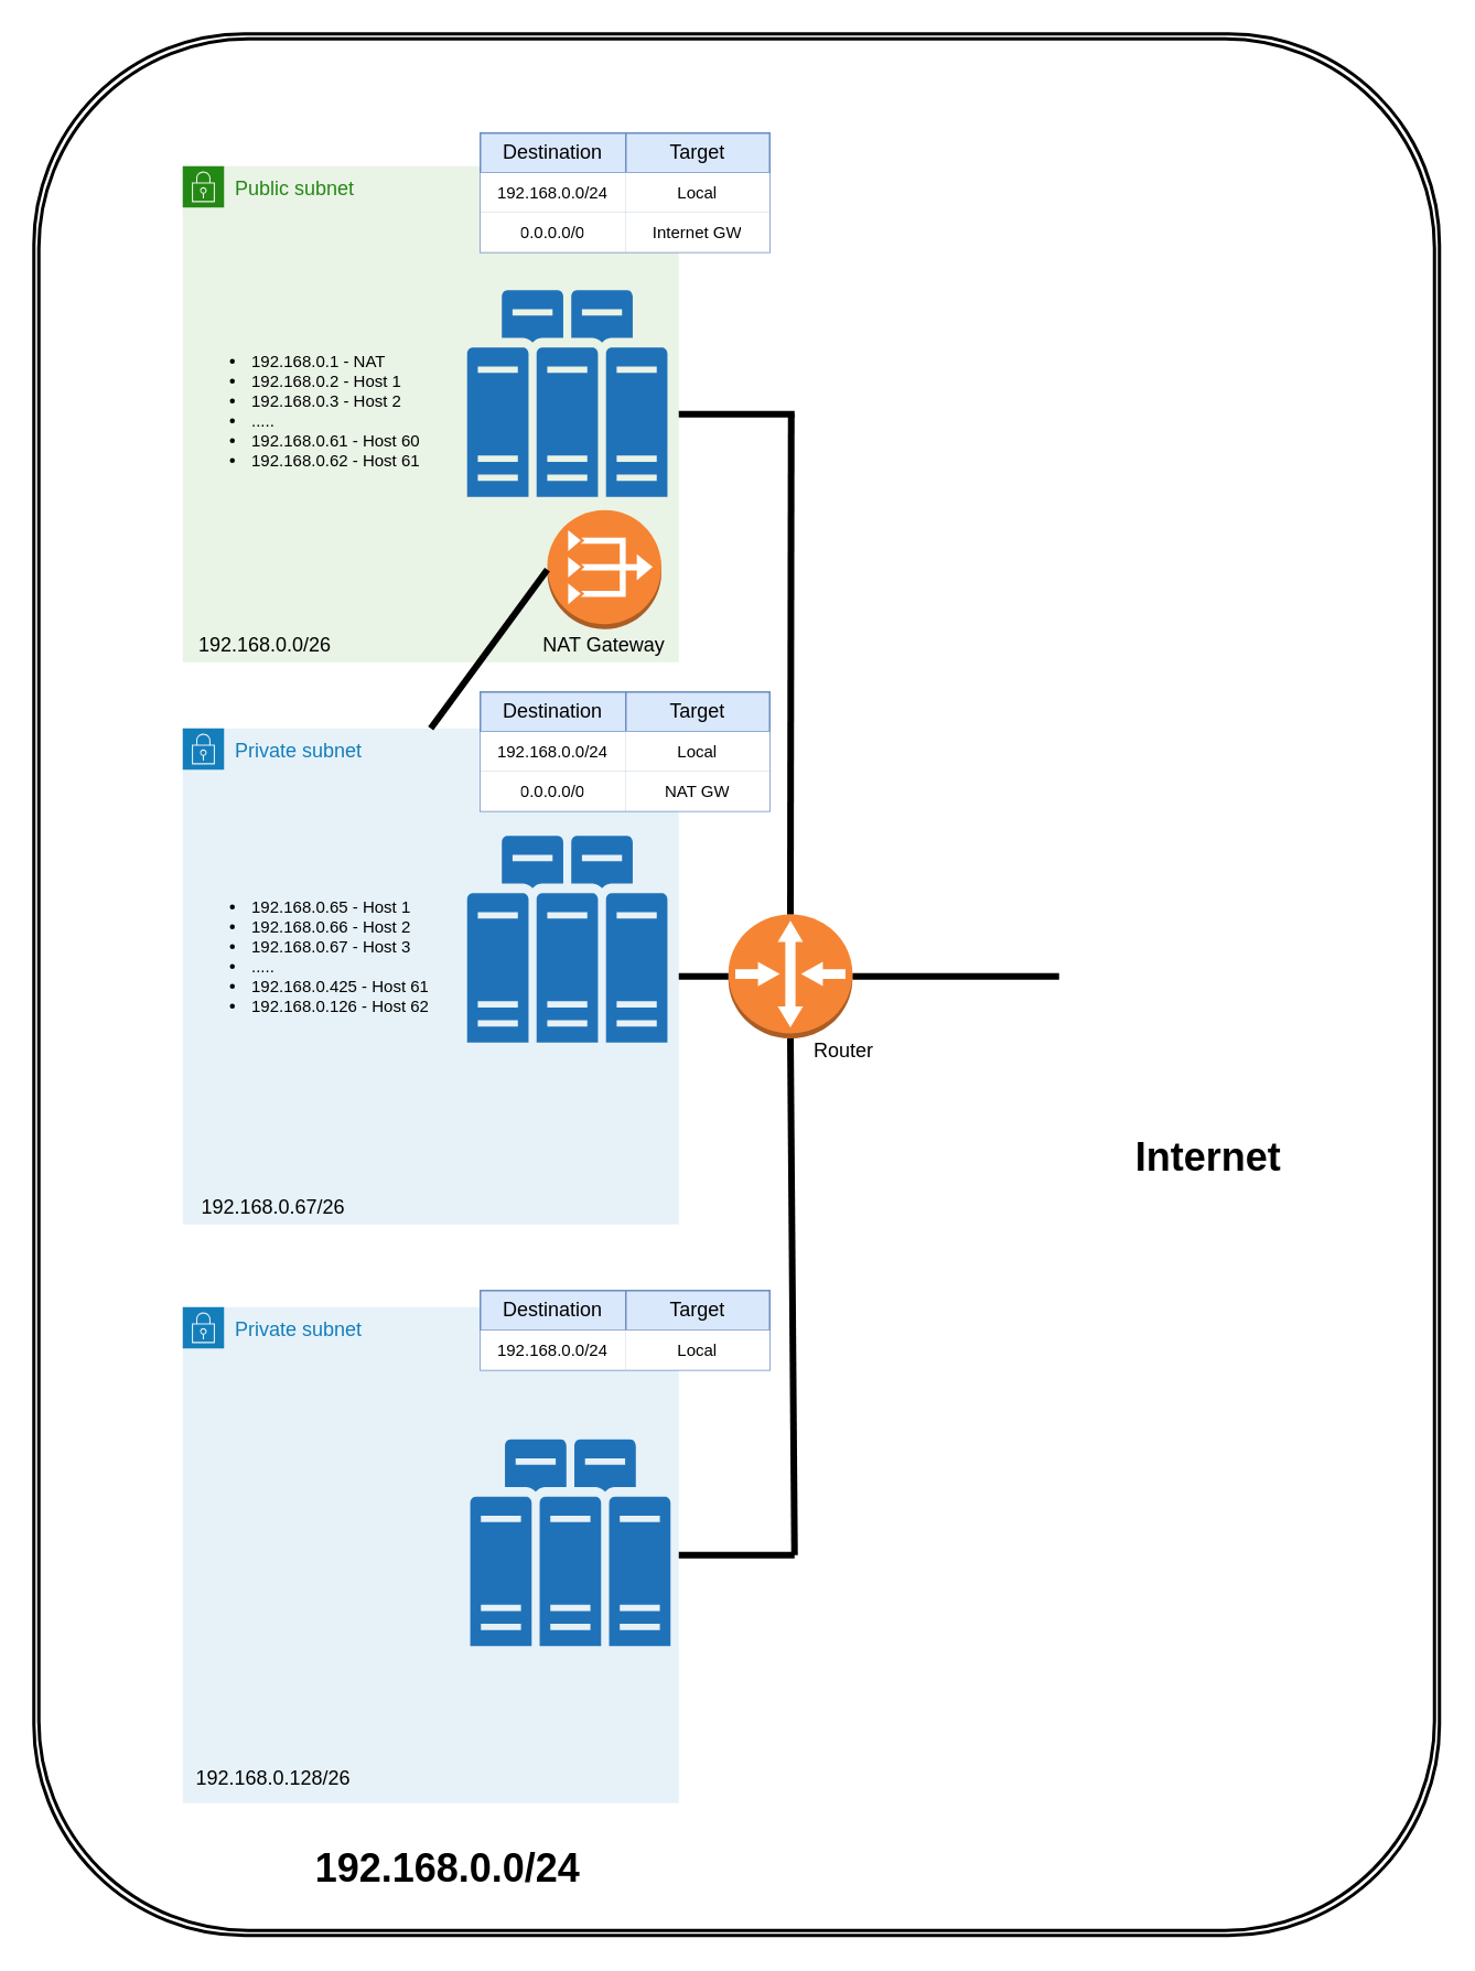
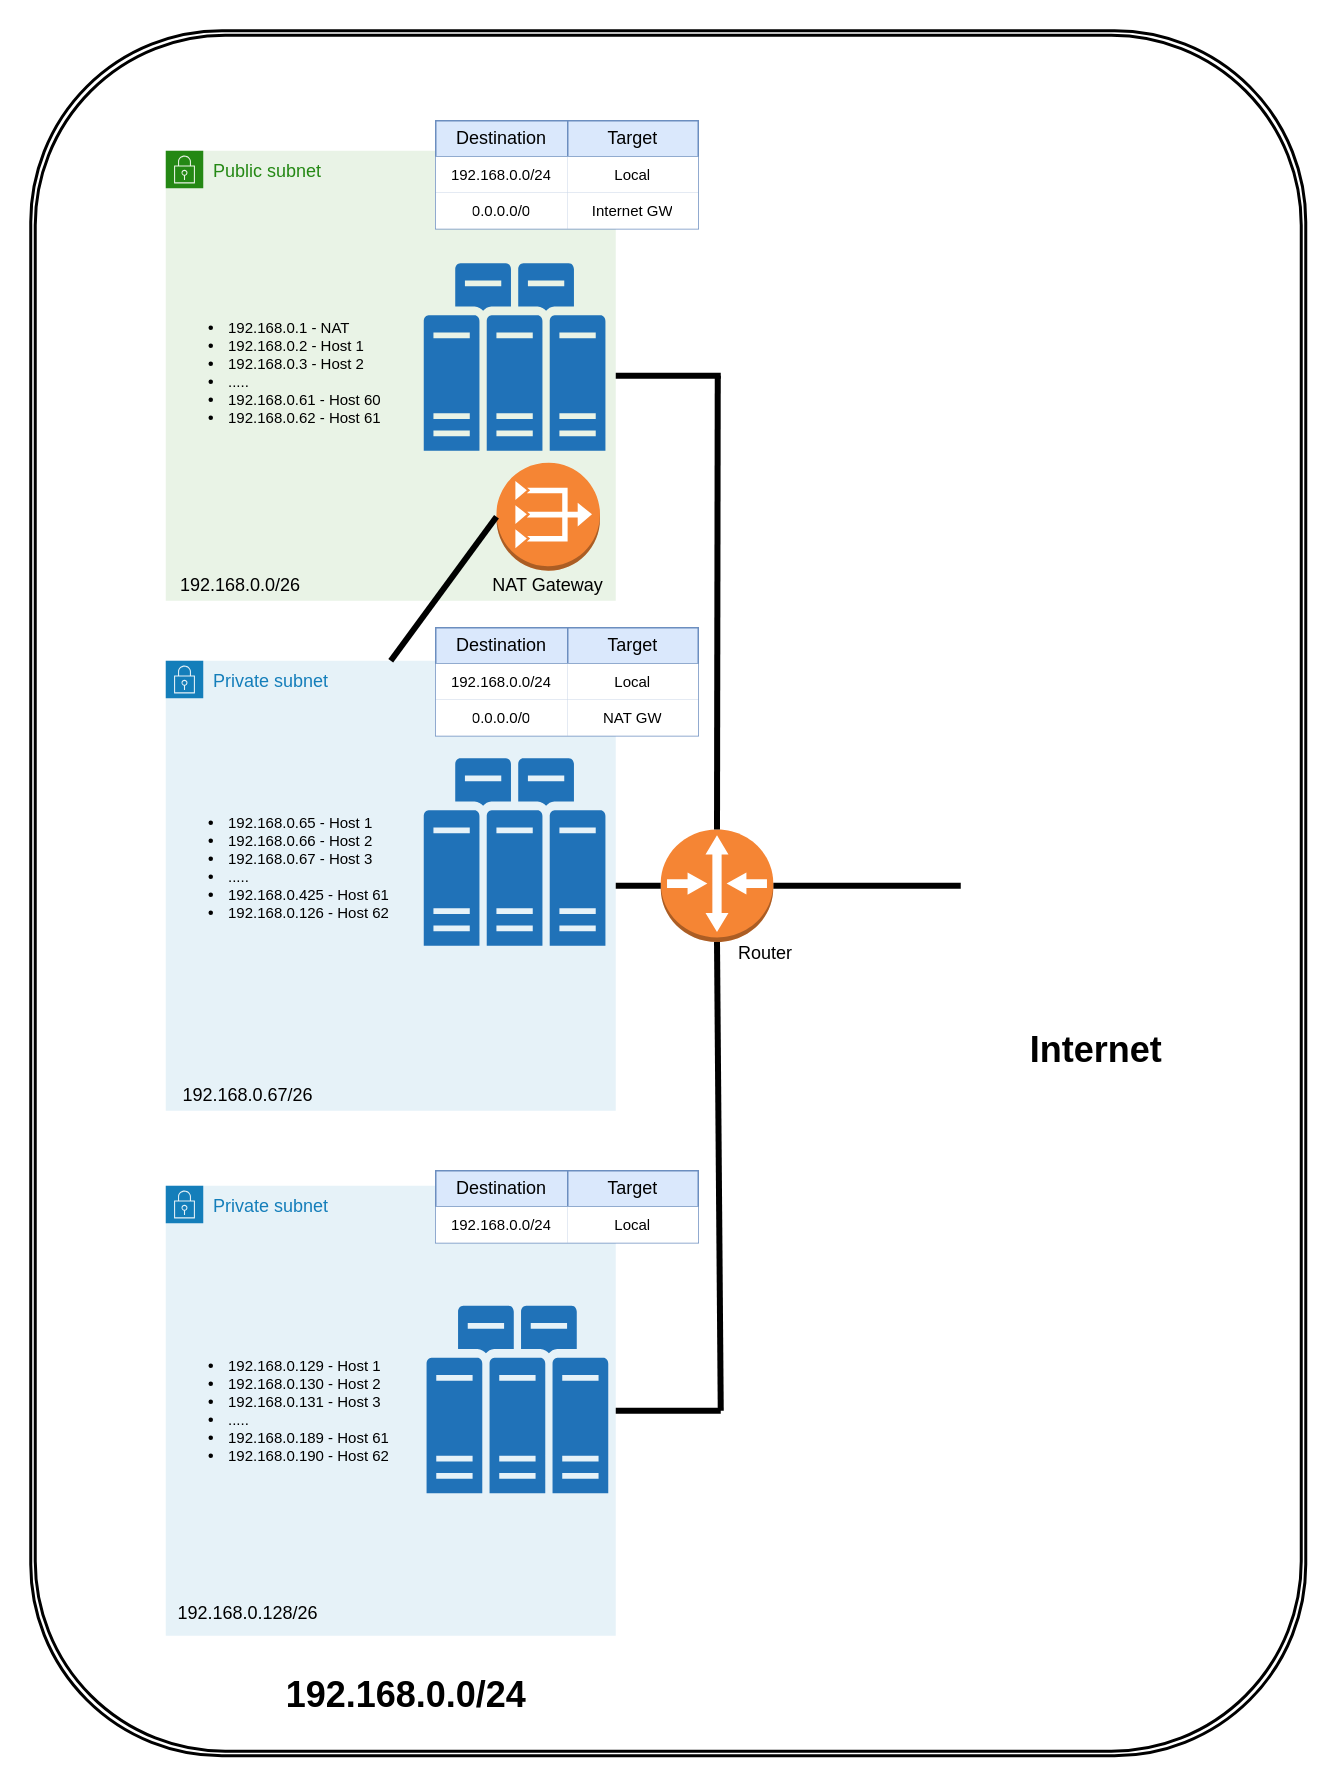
+ <mxCell id="19" value="&lt;ul&gt;&lt;li&gt;192.168.0.129 - Host 1&lt;br&gt;&lt;/li&gt;&lt;li&gt;192.168.0.130 - Host 2&lt;/li&gt;&lt;li&gt;192.168.0.131 - Host 3&lt;/li&gt;&lt;li&gt;.....&amp;nbsp; &amp;nbsp;&lt;/li&gt;&lt;li&gt;192.168.0.189 - Host 61&lt;/li&gt;&lt;li&gt;192.168.0.190 - Host 62&lt;/li&gt;&lt;/ul&gt;&lt;div&gt;&lt;/div&gt;" style="text;strokeColor=none;fillColor=none;html=1;whiteSpace=wrap;verticalAlign=middle;overflow=hidden;fontSize=10;" vertex="1" parent="16"><mxGeometry y="97.5" width="160" height="105" as="geometry" /></mxCell>
